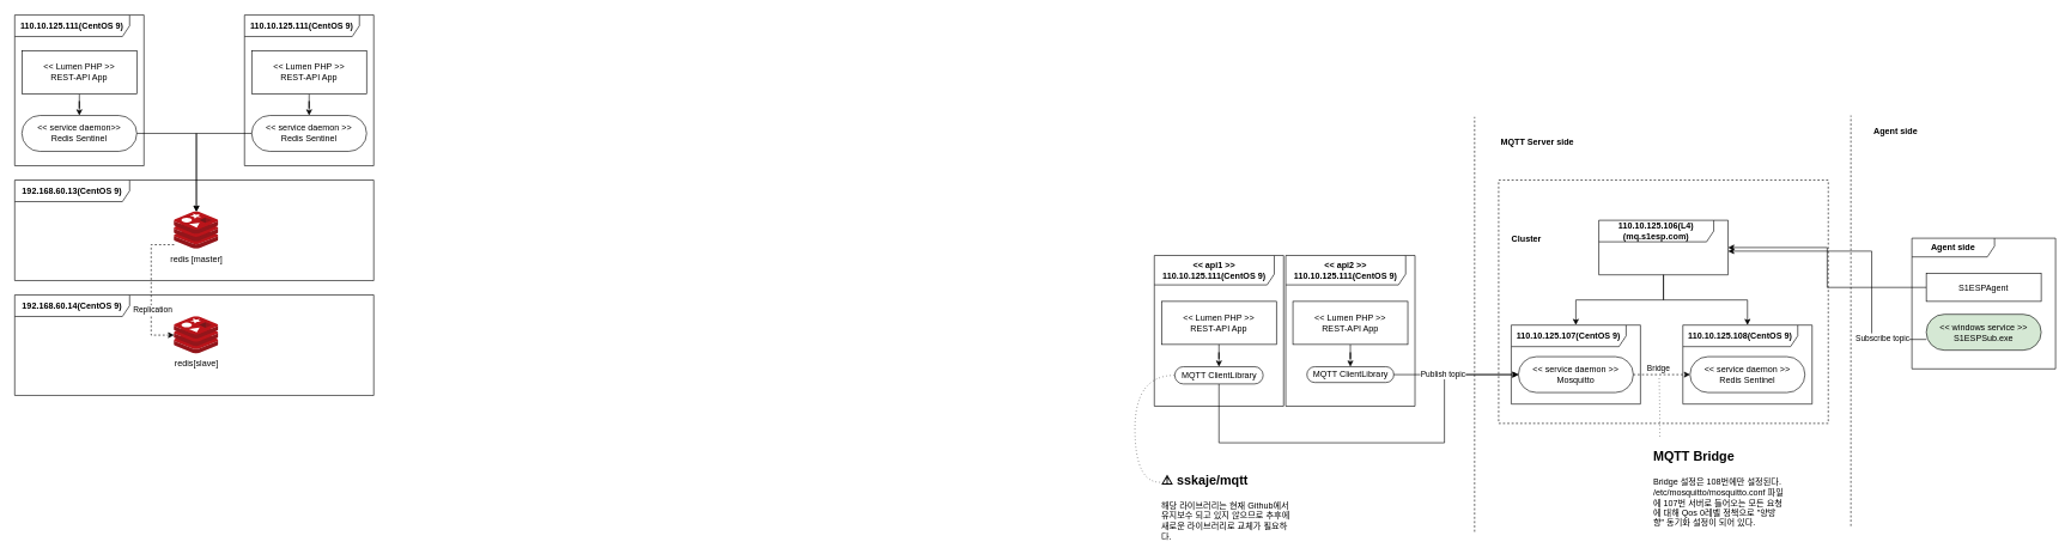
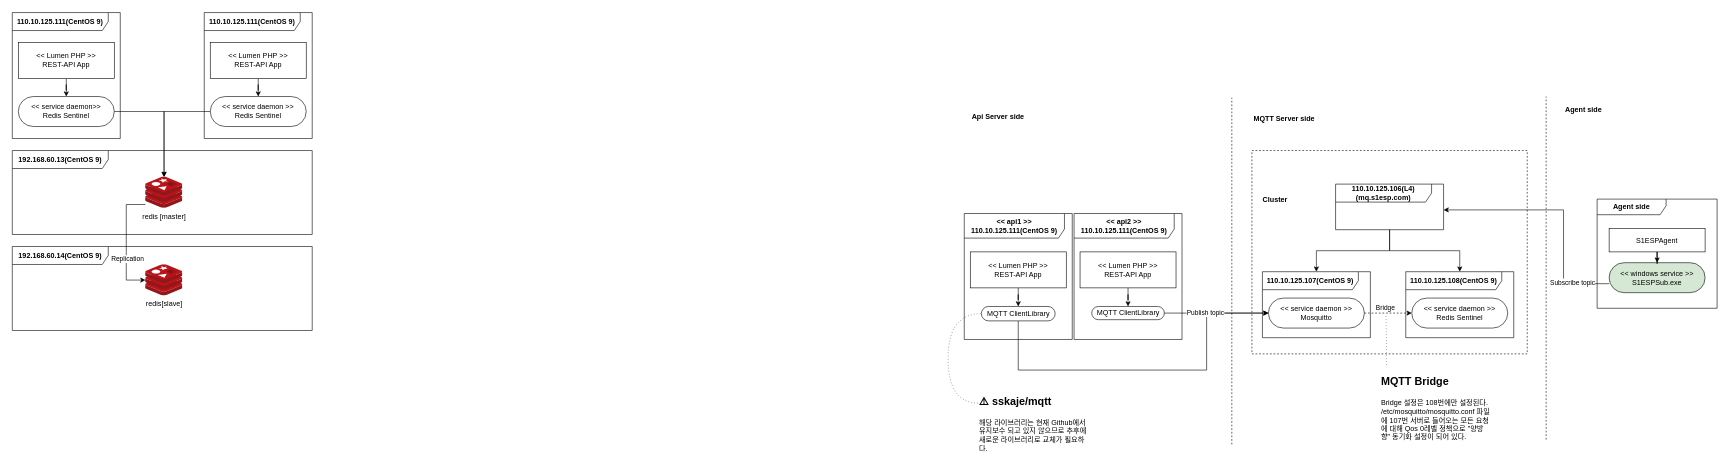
+ <mxCell id="45" value="&lt;b&gt;Api Server side&lt;/b&gt;" style="text;html=1;align=center;verticalAlign=middle;whiteSpace=wrap;rounded=0;" vertex="1" parent="1"><mxGeometry x="1607" y="180" width="113" height="27" as="geometry" /></mxCell>
- <mxCell id="36" style="edgeStyle=orthogonalEdgeStyle;rounded=0;orthogonalLoop=1;jettySize=auto;html=1;" edge="1" parent="34" source="37" target="25"><mxGeometry relative="1" as="geometry" /></mxCell>
+ <mxCell id="36" style="edgeStyle=orthogonalEdgeStyle;rounded=0;orthogonalLoop=1;jettySize=auto;html=1;entryX=0.5;entryY=0;entryDx=0;entryDy=0;" edge="1" parent="34" source="37" target="35"><mxGeometry relative="1" as="geometry" /></mxCell>
- <mxCell id="11" style="edgeStyle=orthogonalEdgeStyle;rounded=0;orthogonalLoop=1;jettySize=auto;html=1;dashed=1;" parent="1" source="8" target="10" edge="1"><mxGeometry relative="1" as="geometry"><mxPoint x="260" y="340" as="sourcePoint" /><Array as="points"><mxPoint x="210" y="340" /><mxPoint x="210" y="466" /></Array></mxGeometry></mxCell>
+ <mxCell id="11" style="edgeStyle=orthogonalEdgeStyle;rounded=0;orthogonalLoop=1;jettySize=auto;html=1;" parent="1" source="8" target="10" edge="1"><mxGeometry relative="1" as="geometry"><mxPoint x="260" y="340" as="sourcePoint" /><Array as="points"><mxPoint x="210" y="340" /><mxPoint x="210" y="466" /></Array></mxGeometry></mxCell>
- <mxCell id="52" value="&lt;h1 style=&quot;margin-top: 0px;&quot;&gt;&lt;font style=&quot;font-size: 18px;&quot;&gt;⚠️ sskaje/mqtt&lt;/font&gt;&lt;/h1&gt;&lt;p&gt;해당 라이브러리는 현재 Github에서 유지보수 되고 있지 않으므로 추후에 새로운 라이브러리로 교체가 필요하다.&lt;/p&gt;" style="text;html=1;whiteSpace=wrap;overflow=hidden;rounded=0;" vertex="1" parent="1"><mxGeometry x="1615" y="645" width="187" height="104" as="geometry" /></mxCell>
+ <mxCell id="52" value="&lt;h1 style=&quot;margin-top: 0px;&quot;&gt;&lt;font style=&quot;font-size: 18px;&quot;&gt;⚠️ sskaje/mqtt&lt;/font&gt;&lt;/h1&gt;&lt;p&gt;해당 라이브러리는 현재 Github에서 유지보수 되고 있지 않으므로 추후에 새로운 라이브러리로 교체가 필요하다.&lt;/p&gt;" style="text;html=1;whiteSpace=wrap;overflow=hidden;rounded=0;" vertex="1" parent="1"><mxGeometry x="1630" y="645" width="187" height="104" as="geometry" /></mxCell>
